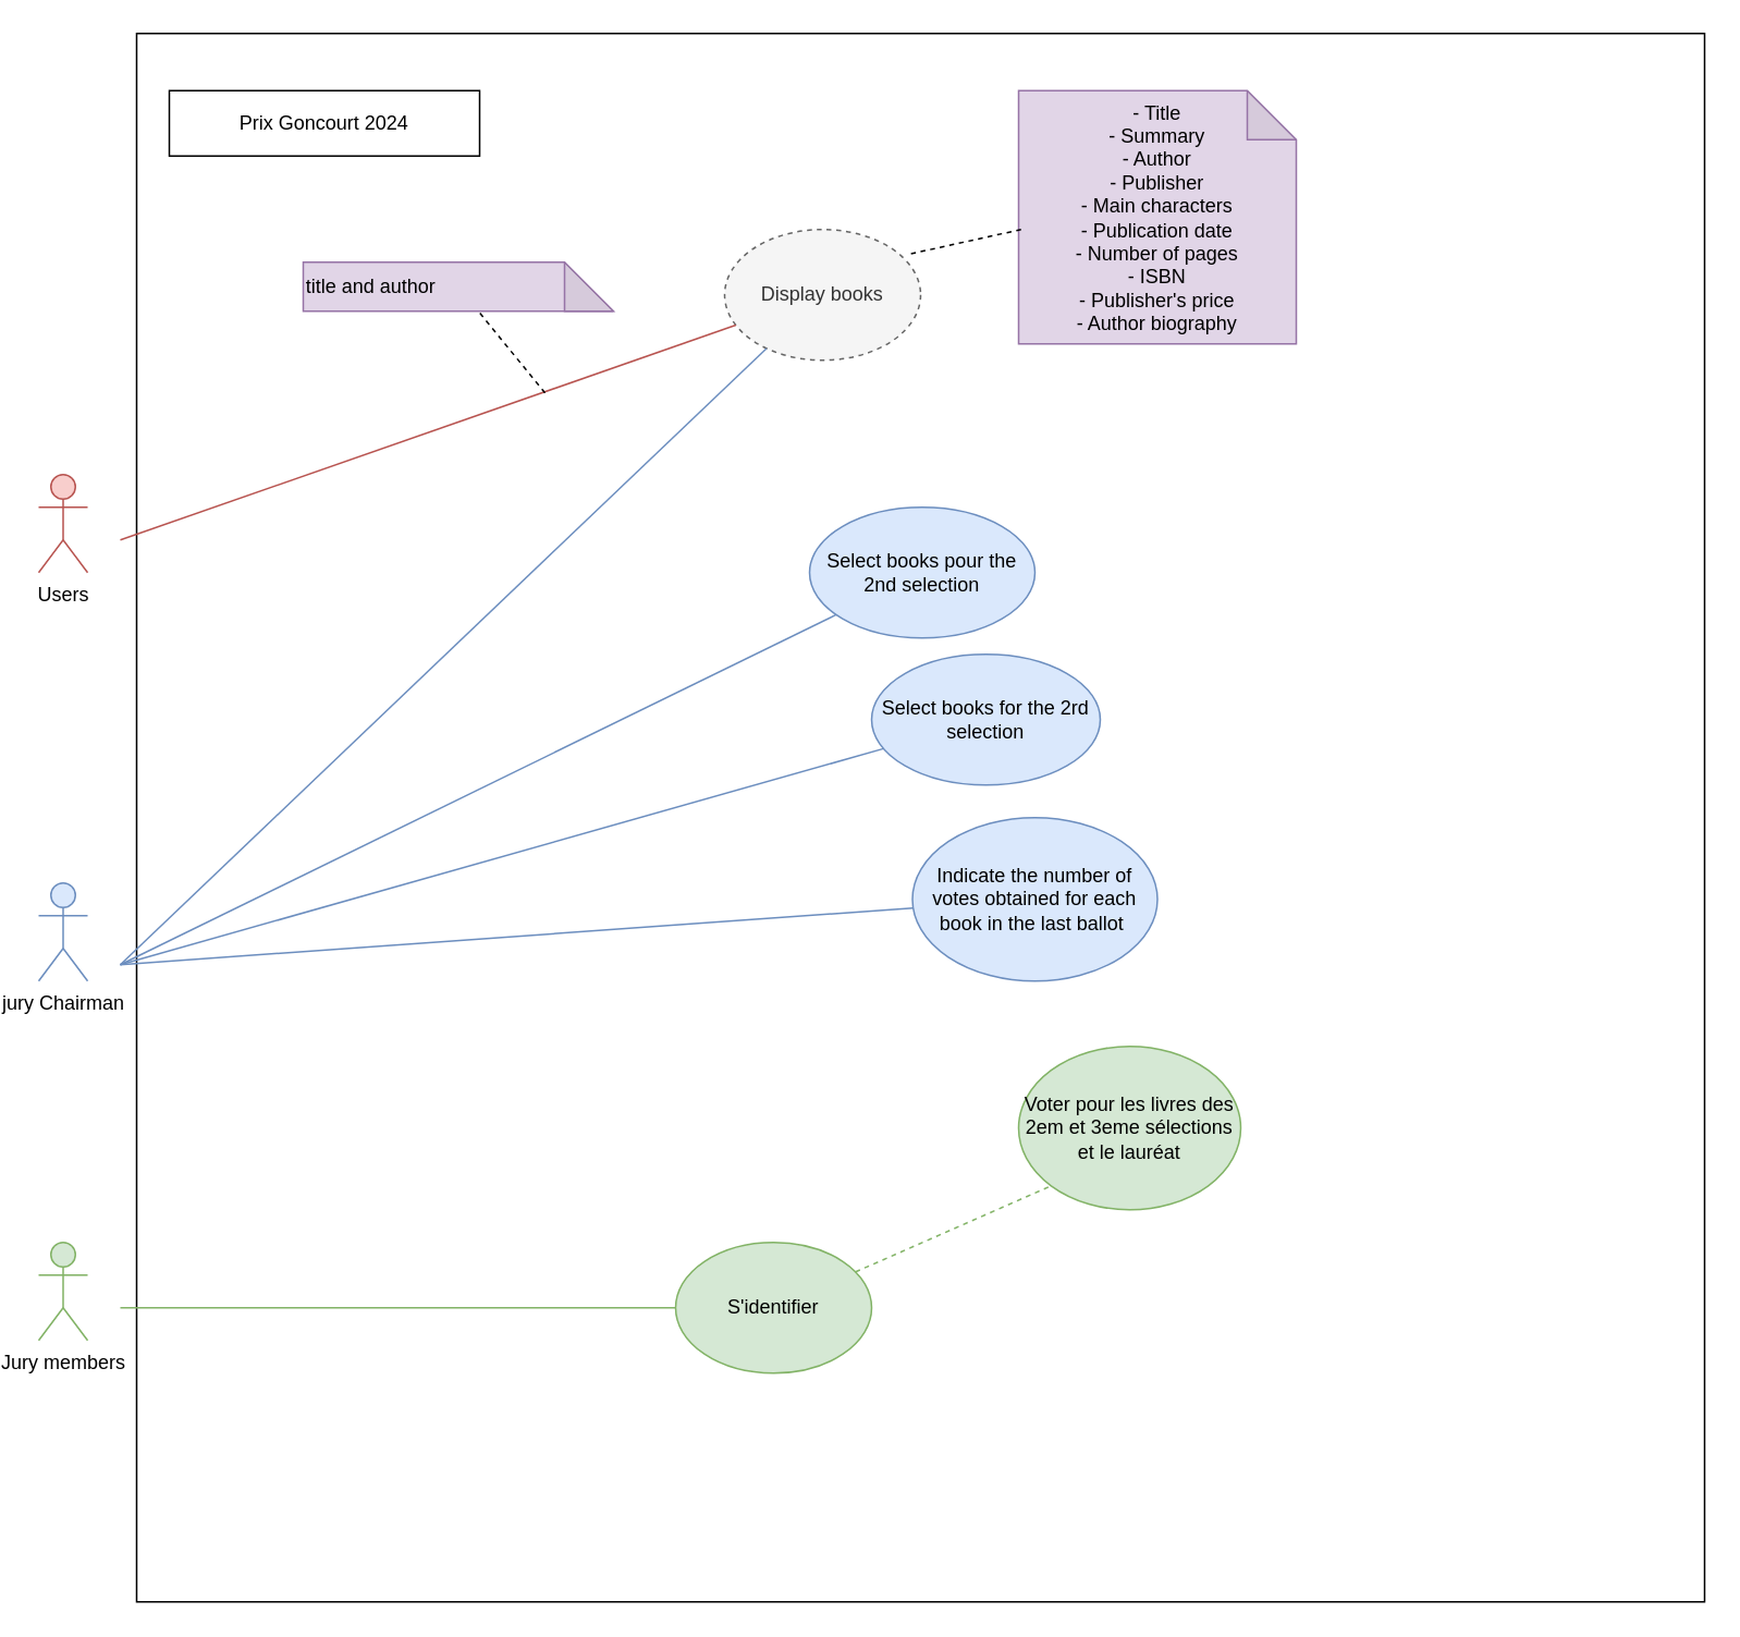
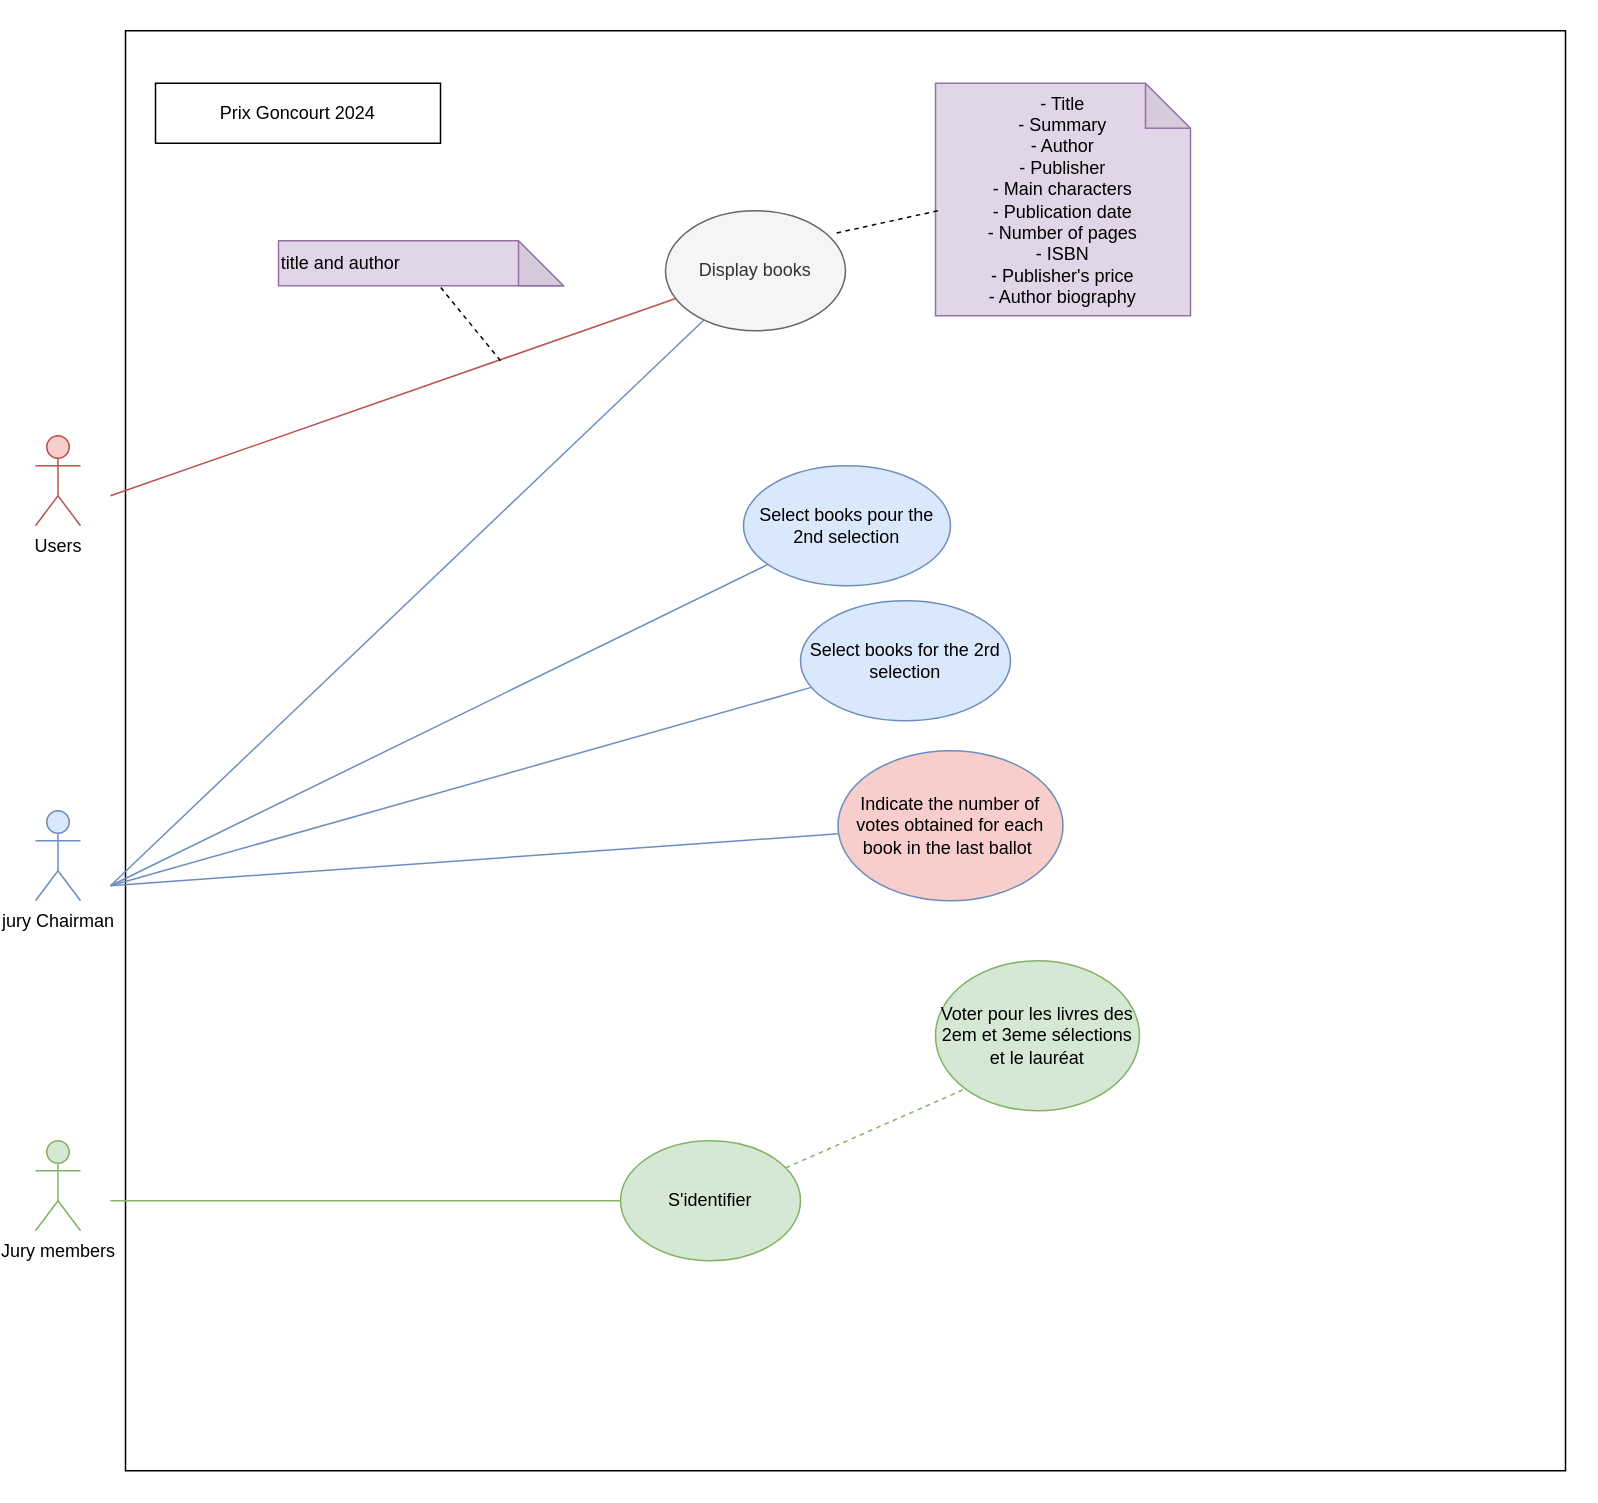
- <mxCell id="7" value="Display books" style="ellipse;whiteSpace=wrap;html=1;fillColor=#f5f5f5;strokeColor=#666666;fontColor=#333333;dashed=1;" parent="1" vertex="1"><mxGeometry x="440" y="140" width="120" height="80" as="geometry" /></mxCell>
+ <mxCell id="7" value="Display books" style="ellipse;whiteSpace=wrap;html=1;fillColor=#f5f5f5;strokeColor=#666666;fontColor=#333333;" parent="1" vertex="1"><mxGeometry x="440" y="140" width="120" height="80" as="geometry" /></mxCell>
- <mxCell id="19" value="Indicate the number of votes obtained for each book in the last ballot&amp;nbsp;" style="ellipse;whiteSpace=wrap;html=1;fillColor=#dae8fc;strokeColor=#6c8ebf;" vertex="1" parent="1"><mxGeometry x="555" y="500" width="150" height="100" as="geometry" /></mxCell>
+ <mxCell id="19" value="Indicate the number of votes obtained for each book in the last ballot&amp;nbsp;" style="ellipse;whiteSpace=wrap;html=1;fillColor=#f8cecc;strokeColor=#6c8ebf;" vertex="1" parent="1"><mxGeometry x="555" y="500" width="150" height="100" as="geometry" /></mxCell>
